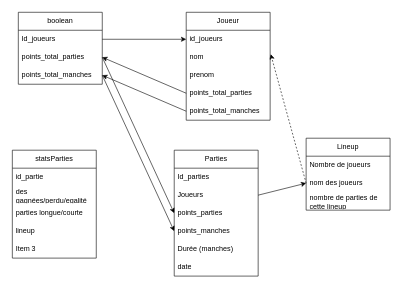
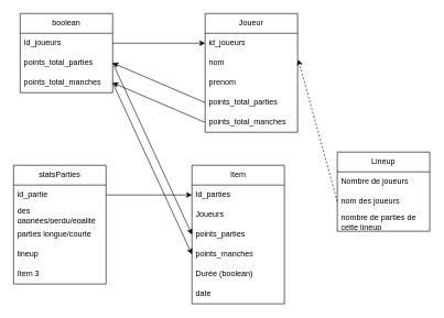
- <mxCell id="2" value="&lt;font style=&quot;vertical-align: inherit;&quot;&gt;&lt;font style=&quot;vertical-align: inherit;&quot;&gt;Parties&lt;/font&gt;&lt;/font&gt;" style="swimlane;fontStyle=0;childLayout=stackLayout;horizontal=1;startSize=30;horizontalStack=0;resizeParent=1;resizeParentMax=0;resizeLast=0;collapsible=1;marginBottom=0;whiteSpace=wrap;html=1;" vertex="1" parent="1"><mxGeometry x="290" y="250" width="140" height="210" as="geometry" /></mxCell>
+ <mxCell id="2" value="&lt;font style=&quot;vertical-align: inherit;&quot;&gt;&lt;font style=&quot;vertical-align: inherit;&quot;&gt;Item&lt;/font&gt;&lt;/font&gt;" style="swimlane;fontStyle=0;childLayout=stackLayout;horizontal=1;startSize=30;horizontalStack=0;resizeParent=1;resizeParentMax=0;resizeLast=0;collapsible=1;marginBottom=0;whiteSpace=wrap;html=1;" vertex="1" parent="1"><mxGeometry x="290" y="250" width="140" height="210" as="geometry" /></mxCell>
+ <mxCell id="32" value="" style="endArrow=classic;html=1;rounded=0;exitX=1;exitY=0.5;exitDx=0;exitDy=0;entryX=0;entryY=0.5;entryDx=0;entryDy=0;" edge="1" parent="1" source="27" target="3"><mxGeometry width="50" height="50" relative="1" as="geometry"><mxPoint x="360" y="210" as="sourcePoint" /><mxPoint x="410" y="160" as="targetPoint" /></mxGeometry></mxCell>
- <mxCell id="25" value="" style="endArrow=classic;html=1;rounded=0;exitX=1;exitY=0.5;exitDx=0;exitDy=0;entryX=0;entryY=0.5;entryDx=0;entryDy=0;" edge="1" parent="1" source="4" target="15"><mxGeometry width="50" height="50" relative="1" as="geometry"><mxPoint x="360" y="70" as="sourcePoint" /><mxPoint x="580" y="-10" as="targetPoint" /></mxGeometry></mxCell>
- <mxCell id="7" value="Durée (manches)" style="text;strokeColor=none;fillColor=none;align=left;verticalAlign=middle;spacingLeft=4;spacingRight=4;overflow=hidden;points=[[0,0.5],[1,0.5]];portConstraint=eastwest;rotatable=0;whiteSpace=wrap;html=1;" vertex="1" parent="2"><mxGeometry y="150" width="140" height="30" as="geometry" /></mxCell>
+ <mxCell id="7" value="Durée (boolean)" style="text;strokeColor=none;fillColor=none;align=left;verticalAlign=middle;spacingLeft=4;spacingRight=4;overflow=hidden;points=[[0,0.5],[1,0.5]];portConstraint=eastwest;rotatable=0;whiteSpace=wrap;html=1;" vertex="1" parent="2"><mxGeometry y="150" width="140" height="30" as="geometry" /></mxCell>
